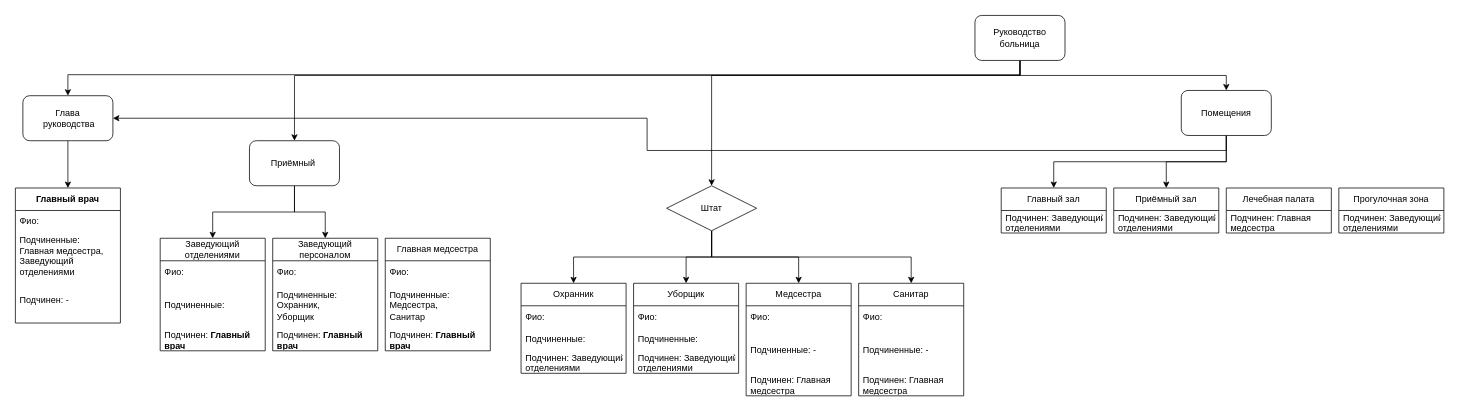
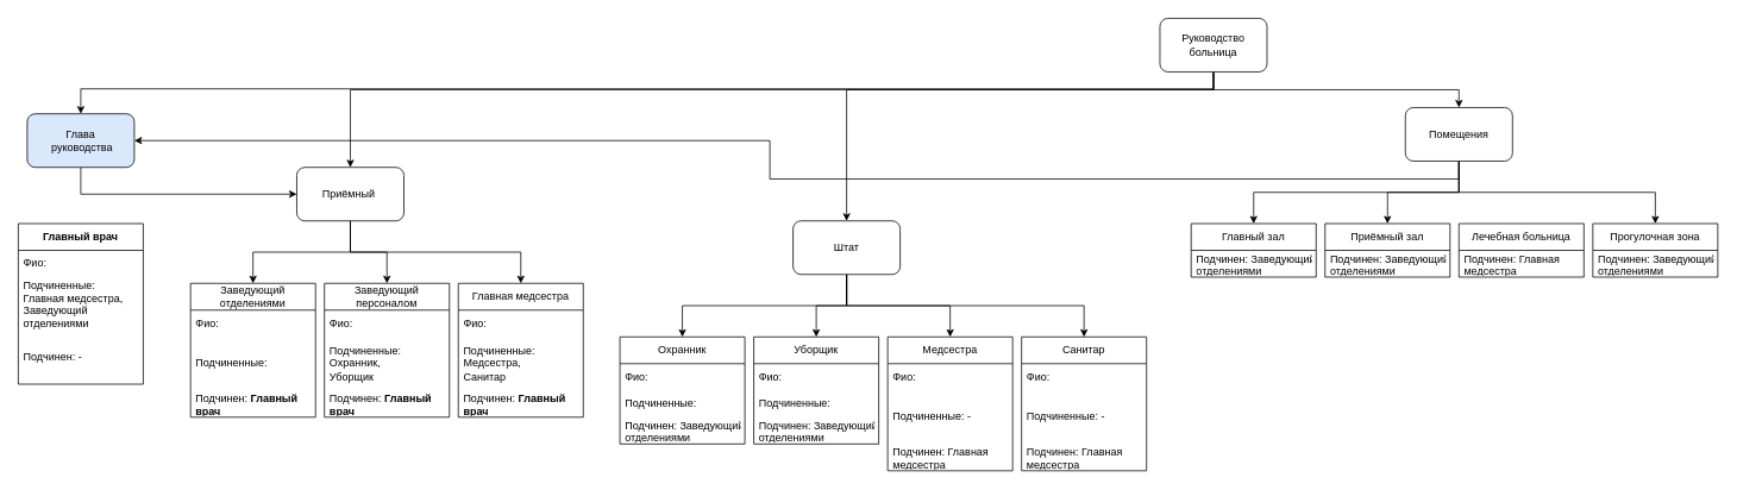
- <mxCell id="62" value="&lt;div&gt;Глава&lt;/div&gt;&lt;div&gt;&amp;nbsp;руководства&lt;/div&gt;" style="rounded=1;whiteSpace=wrap;html=1;" vertex="1" parent="1"><mxGeometry x="30" y="127" width="120" height="60" as="geometry" /></mxCell>
+ <mxCell id="62" value="&lt;div&gt;Глава&lt;/div&gt;&lt;div&gt;&amp;nbsp;руководства&lt;/div&gt;" style="rounded=1;whiteSpace=wrap;html=1;fillColor=#dae8fc;" vertex="1" parent="1"><mxGeometry x="30" y="127" width="120" height="60" as="geometry" /></mxCell>
+ <mxCell id="10" style="edgeStyle=orthogonalEdgeStyle;rounded=0;orthogonalLoop=1;jettySize=auto;html=1;exitX=0.5;exitY=1;exitDx=0;exitDy=0;entryX=0.5;entryY=0;entryDx=0;entryDy=0;" parent="1" source="11" target="18" edge="1"><mxGeometry relative="1" as="geometry" /></mxCell>
- <mxCell id="61" style="edgeStyle=orthogonalEdgeStyle;rounded=0;orthogonalLoop=1;jettySize=auto;html=1;exitX=0.5;exitY=1;exitDx=0;exitDy=0;entryX=0.5;entryY=0;entryDx=0;entryDy=0;" edge="1" parent="1" source="62" target="33"><mxGeometry relative="1" as="geometry" /></mxCell>
+ <mxCell id="61" style="edgeStyle=orthogonalEdgeStyle;rounded=0;orthogonalLoop=1;jettySize=auto;html=1;exitX=0.5;exitY=1;exitDx=0;exitDy=0;" edge="1" parent="1" source="62" target="23"><mxGeometry relative="1" as="geometry" /></mxCell>
- <mxCell id="16" value="Лечебная палата" style="swimlane;fontStyle=0;childLayout=stackLayout;horizontal=1;startSize=30;horizontalStack=0;resizeParent=1;resizeParentMax=0;resizeLast=0;collapsible=1;marginBottom=0;whiteSpace=wrap;html=1;" parent="1" vertex="1"><mxGeometry x="1634" y="250" width="140" height="60" as="geometry" /></mxCell>
+ <mxCell id="16" value="Лечебная больница" style="swimlane;fontStyle=0;childLayout=stackLayout;horizontal=1;startSize=30;horizontalStack=0;resizeParent=1;resizeParentMax=0;resizeLast=0;collapsible=1;marginBottom=0;whiteSpace=wrap;html=1;" parent="1" vertex="1"><mxGeometry x="1634" y="250" width="140" height="60" as="geometry" /></mxCell>
- <mxCell id="28" value="Штат" style="rhombus;whiteSpace=wrap;html=1;" parent="1" vertex="1"><mxGeometry x="888" y="247" width="120" height="60" as="geometry" /></mxCell>
+ <mxCell id="28" value="Штат" style="rounded=1;whiteSpace=wrap;html=1;" parent="1" vertex="1"><mxGeometry x="888" y="247" width="120" height="60" as="geometry" /></mxCell>
+ <mxCell id="20" style="edgeStyle=orthogonalEdgeStyle;rounded=0;orthogonalLoop=1;jettySize=auto;html=1;exitX=0.5;exitY=1;exitDx=0;exitDy=0;entryX=0.5;entryY=0;entryDx=0;entryDy=0;" parent="1" source="23" target="37" edge="1"><mxGeometry relative="1" as="geometry" /></mxCell>
